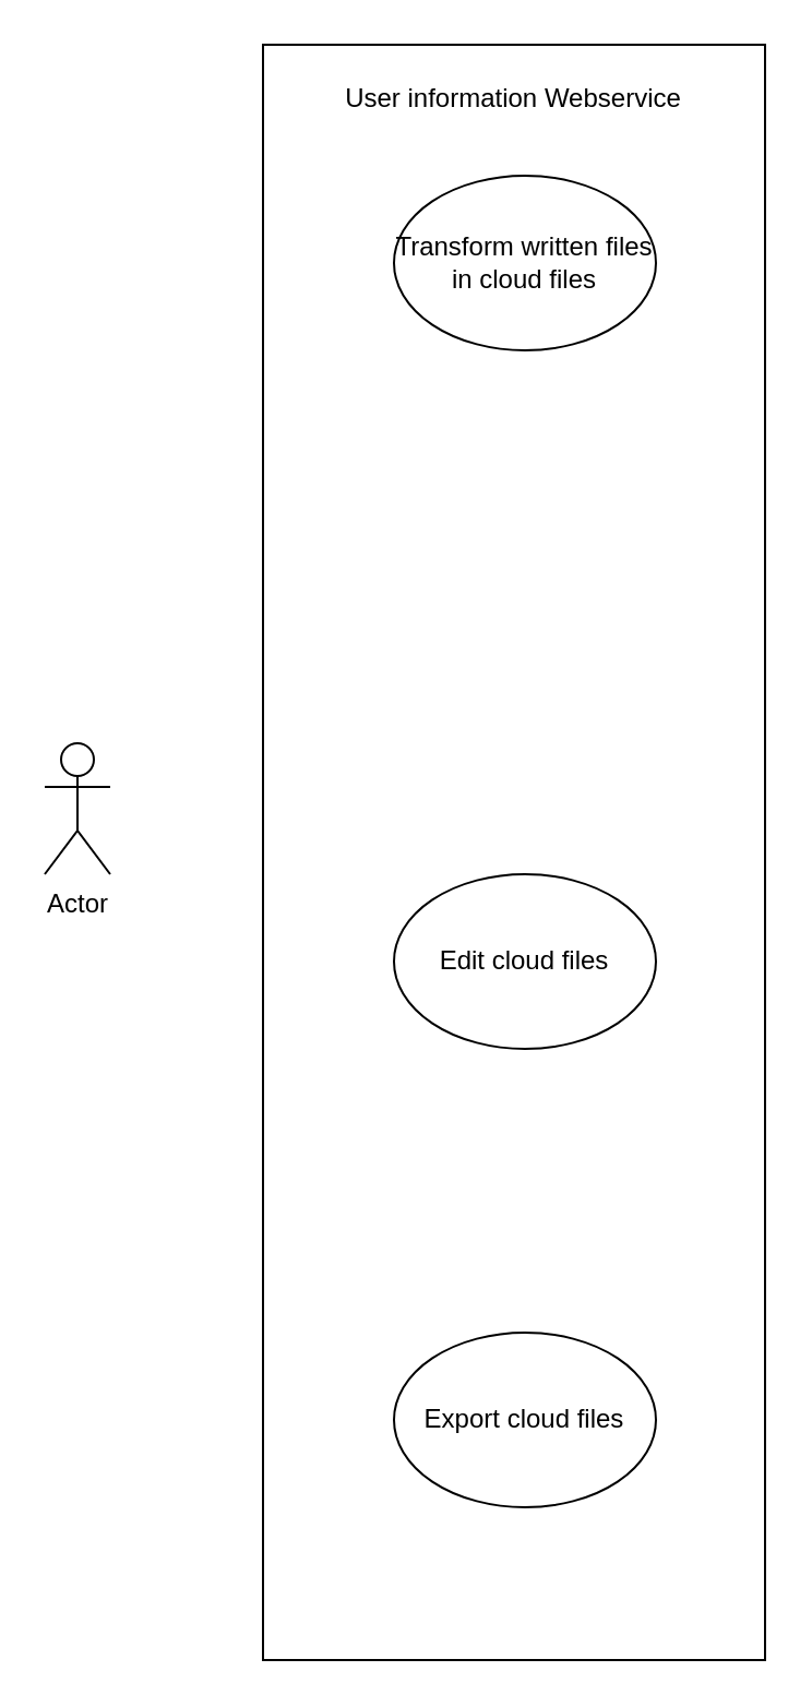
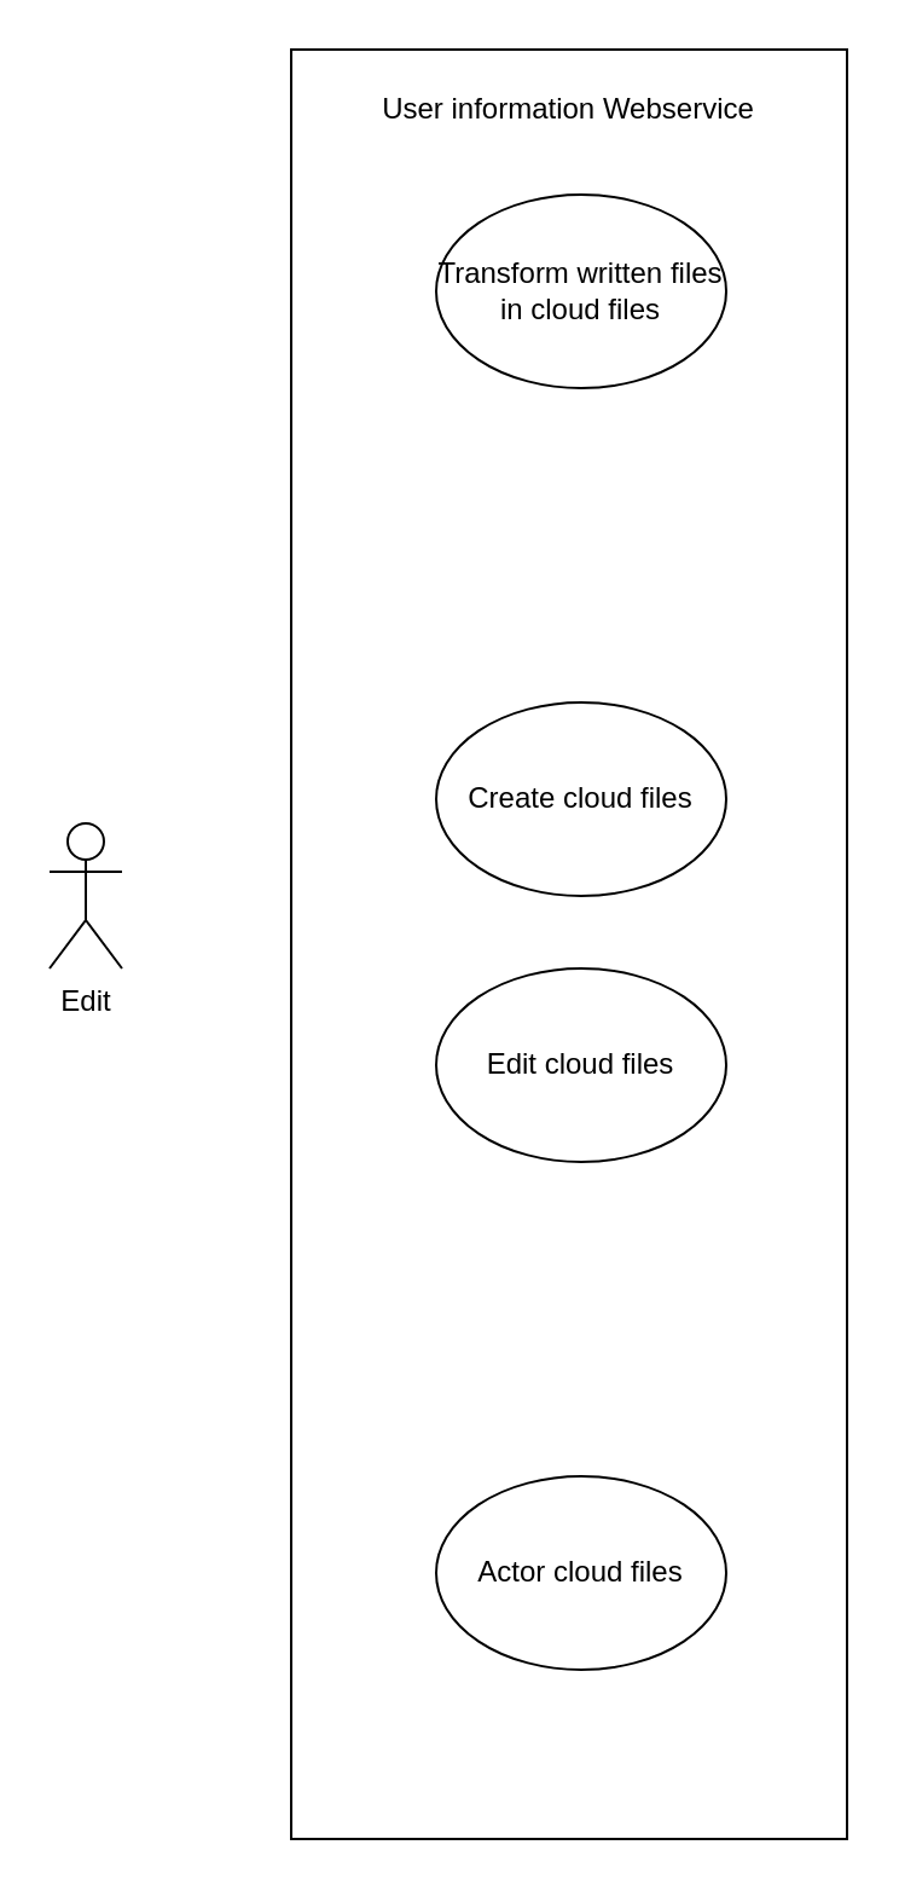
+ <mxCell id="6" value="Create cloud files" style="ellipse;whiteSpace=wrap;html=1;" vertex="1" parent="1"><mxGeometry x="180" y="290" width="120" height="80" as="geometry" /></mxCell>
- <mxCell id="2" value="Actor" style="shape=umlActor;verticalLabelPosition=bottom;verticalAlign=top;html=1;outlineConnect=0;" vertex="1" parent="1"><mxGeometry x="20" y="340" width="30" height="60" as="geometry" /></mxCell>
+ <mxCell id="2" value="Edit" style="shape=umlActor;verticalLabelPosition=bottom;verticalAlign=top;html=1;outlineConnect=0;" vertex="1" parent="1"><mxGeometry x="20" y="340" width="30" height="60" as="geometry" /></mxCell>
- <mxCell id="8" value="Export cloud files" style="ellipse;whiteSpace=wrap;html=1;" vertex="1" parent="1"><mxGeometry x="180" y="610" width="120" height="80" as="geometry" /></mxCell>
+ <mxCell id="8" value="Actor cloud files" style="ellipse;whiteSpace=wrap;html=1;" vertex="1" parent="1"><mxGeometry x="180" y="610" width="120" height="80" as="geometry" /></mxCell>
